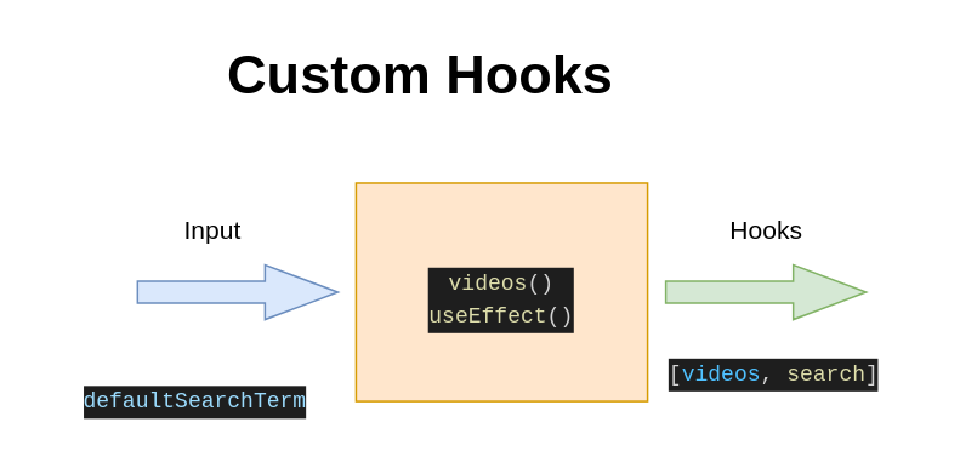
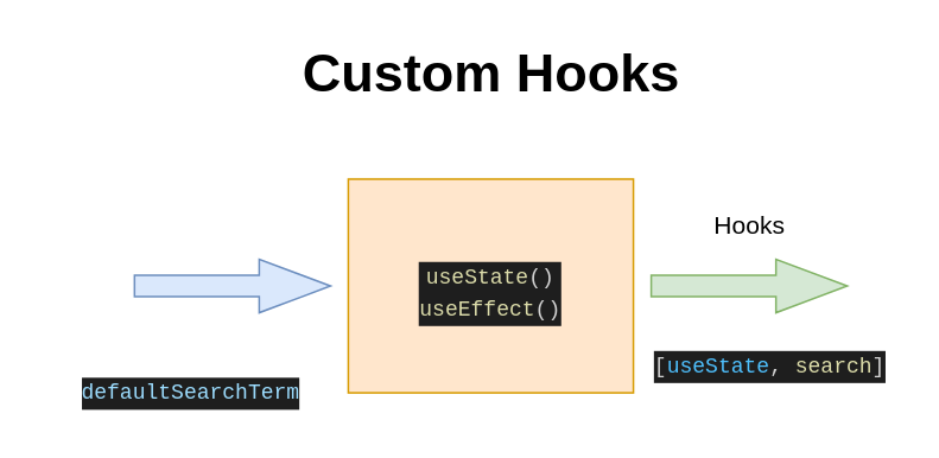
- <mxCell id="2" value="Custom Hooks" style="text;html=1;align=center;verticalAlign=middle;resizable=0;points=[];autosize=1;strokeColor=none;fontSize=30;fontStyle=1" vertex="1" parent="1"><mxGeometry x="115" y="20" width="230" height="40" as="geometry" /></mxCell>
+ <mxCell id="2" value="Custom Hooks" style="text;html=1;align=center;verticalAlign=middle;resizable=0;points=[];autosize=1;strokeColor=none;fontSize=30;fontStyle=1" vertex="1" parent="1"><mxGeometry x="160" y="20" width="230" height="40" as="geometry" /></mxCell>
- <mxCell id="10" value="Input" style="text;html=1;align=center;verticalAlign=middle;resizable=0;points=[];autosize=1;strokeColor=none;fontSize=14;" vertex="1" parent="1"><mxGeometry x="91" y="116" width="50" height="20" as="geometry" /></mxCell>
- <mxCell id="8" value="&lt;div style=&quot;color: rgb(212 , 212 , 212) ; background-color: rgb(30 , 30 , 30) ; font-family: &amp;quot;menlo&amp;quot; , &amp;quot;monaco&amp;quot; , &amp;quot;courier new&amp;quot; , monospace ; font-weight: normal ; font-size: 12px ; line-height: 18px&quot;&gt;&lt;div&gt;&lt;span style=&quot;color: #dcdcaa&quot;&gt;videos&lt;/span&gt;&lt;span style=&quot;color: #d4d4d4&quot;&gt;()&lt;/span&gt;&lt;/div&gt;&lt;div&gt;&lt;div style=&quot;font-family: &amp;quot;menlo&amp;quot; , &amp;quot;monaco&amp;quot; , &amp;quot;courier new&amp;quot; , monospace ; line-height: 18px&quot;&gt;&lt;span style=&quot;color: #dcdcaa&quot;&gt;useEffect&lt;/span&gt;()&lt;/div&gt;&lt;/div&gt;&lt;/div&gt;" style="text;whiteSpace=wrap;html=1;align=center;" vertex="1" parent="1"><mxGeometry x="220" y="140" width="110" height="50" as="geometry" /></mxCell>
+ <mxCell id="8" value="&lt;div style=&quot;color: rgb(212 , 212 , 212) ; background-color: rgb(30 , 30 , 30) ; font-family: &amp;quot;menlo&amp;quot; , &amp;quot;monaco&amp;quot; , &amp;quot;courier new&amp;quot; , monospace ; font-weight: normal ; font-size: 12px ; line-height: 18px&quot;&gt;&lt;div&gt;&lt;span style=&quot;color: #dcdcaa&quot;&gt;useState&lt;/span&gt;&lt;span style=&quot;color: #d4d4d4&quot;&gt;()&lt;/span&gt;&lt;/div&gt;&lt;div&gt;&lt;div style=&quot;font-family: &amp;quot;menlo&amp;quot; , &amp;quot;monaco&amp;quot; , &amp;quot;courier new&amp;quot; , monospace ; line-height: 18px&quot;&gt;&lt;span style=&quot;color: #dcdcaa&quot;&gt;useEffect&lt;/span&gt;()&lt;/div&gt;&lt;/div&gt;&lt;/div&gt;" style="text;whiteSpace=wrap;html=1;align=center;" vertex="1" parent="1"><mxGeometry x="220" y="140" width="110" height="50" as="geometry" /></mxCell>
- <mxCell id="6" value="&lt;meta charset=&quot;utf-8&quot;&gt;&lt;div style=&quot;color: rgb(212, 212, 212); background-color: rgb(30, 30, 30); font-family: menlo, monaco, &amp;quot;courier new&amp;quot;, monospace; font-weight: normal; font-size: 12px; line-height: 18px;&quot;&gt;&lt;div&gt;&lt;span style=&quot;color: #d4d4d4&quot;&gt;[&lt;/span&gt;&lt;span style=&quot;color: #4fc1ff&quot;&gt;videos&lt;/span&gt;&lt;span style=&quot;color: #d4d4d4&quot;&gt;, &lt;/span&gt;&lt;span style=&quot;color: #dcdcaa&quot;&gt;search&lt;/span&gt;&lt;span style=&quot;color: #d4d4d4&quot;&gt;]&lt;/span&gt;&lt;/div&gt;&lt;/div&gt;" style="text;whiteSpace=wrap;html=1;align=left;" vertex="1" parent="1"><mxGeometry x="365" y="190" width="140" height="30" as="geometry" /></mxCell>
+ <mxCell id="6" value="&lt;meta charset=&quot;utf-8&quot;&gt;&lt;div style=&quot;color: rgb(212, 212, 212); background-color: rgb(30, 30, 30); font-family: menlo, monaco, &amp;quot;courier new&amp;quot;, monospace; font-weight: normal; font-size: 12px; line-height: 18px;&quot;&gt;&lt;div&gt;&lt;span style=&quot;color: #d4d4d4&quot;&gt;[&lt;/span&gt;&lt;span style=&quot;color: #4fc1ff&quot;&gt;useState&lt;/span&gt;&lt;span style=&quot;color: #d4d4d4&quot;&gt;, &lt;/span&gt;&lt;span style=&quot;color: #dcdcaa&quot;&gt;search&lt;/span&gt;&lt;span style=&quot;color: #d4d4d4&quot;&gt;]&lt;/span&gt;&lt;/div&gt;&lt;/div&gt;" style="text;whiteSpace=wrap;html=1;align=left;" vertex="1" parent="1"><mxGeometry x="365" y="190" width="140" height="30" as="geometry" /></mxCell>
